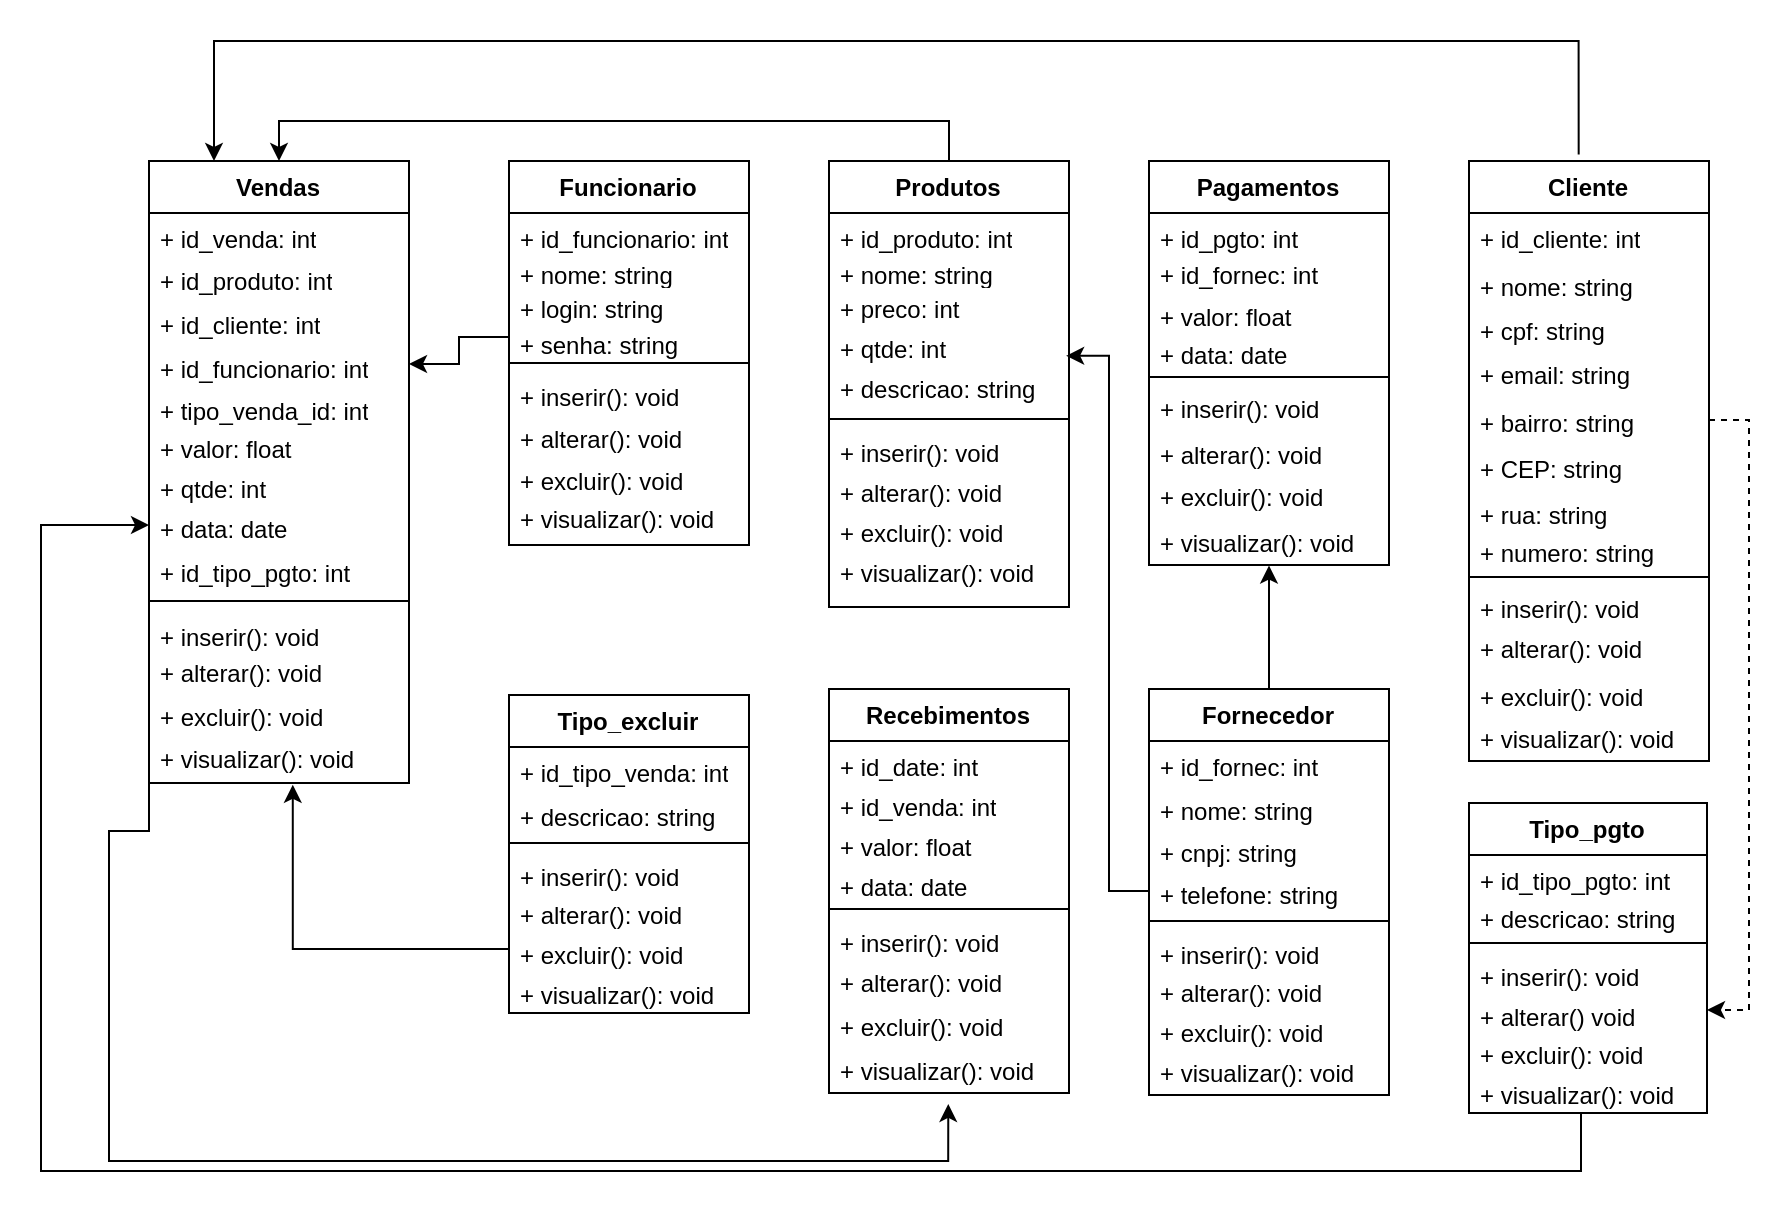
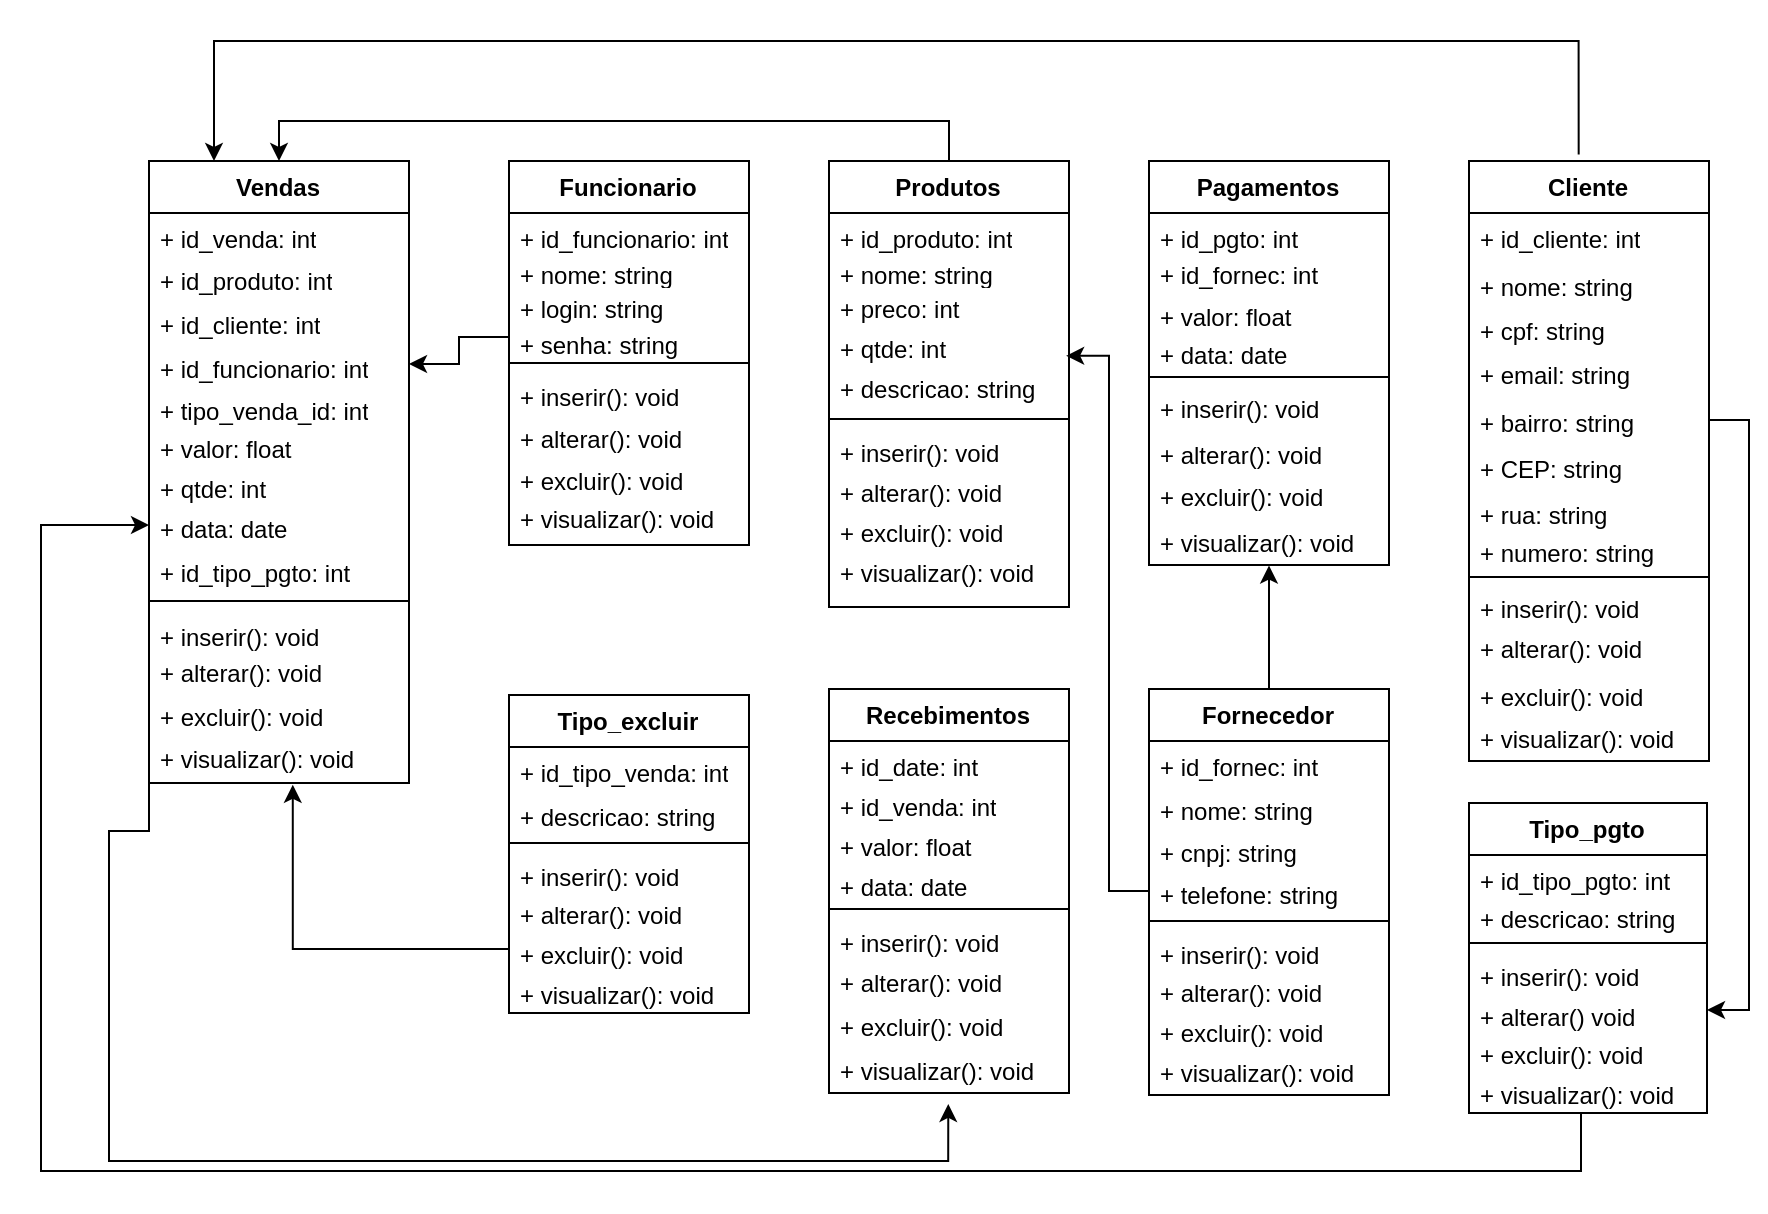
- <mxCell id="106" style="edgeStyle=orthogonalEdgeStyle;rounded=0;orthogonalLoop=1;jettySize=auto;html=1;exitX=1;exitY=0.5;exitDx=0;exitDy=0;entryX=1;entryY=0.5;entryDx=0;entryDy=0;dashed=1;" edge="1" parent="1" source="28" target="102"><mxGeometry relative="1" as="geometry" /></mxCell>
+ <mxCell id="106" style="edgeStyle=orthogonalEdgeStyle;rounded=0;orthogonalLoop=1;jettySize=auto;html=1;exitX=1;exitY=0.5;exitDx=0;exitDy=0;entryX=1;entryY=0.5;entryDx=0;entryDy=0;" edge="1" parent="1" source="28" target="102"><mxGeometry relative="1" as="geometry" /></mxCell>
